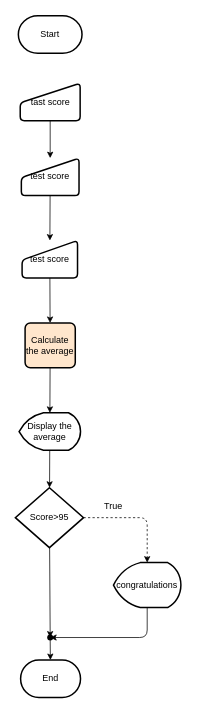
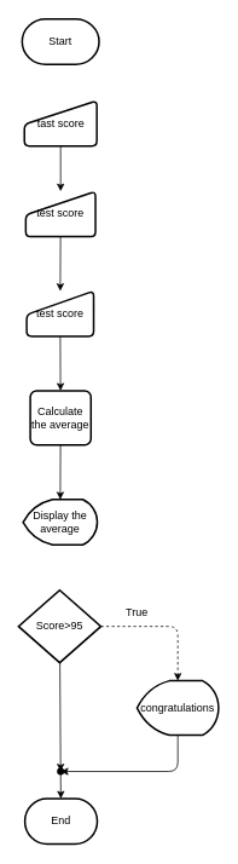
- <mxCell id="10" value="Calculate the average" style="rounded=1;whiteSpace=wrap;html=1;absoluteArcSize=1;arcSize=14;strokeWidth=2;fillColor=#ffe6cc;" vertex="1" parent="1"><mxGeometry x="33" y="430" width="67" height="60" as="geometry" /></mxCell>
+ <mxCell id="10" value="Calculate the average" style="rounded=1;whiteSpace=wrap;html=1;absoluteArcSize=1;arcSize=14;strokeWidth=2;" vertex="1" parent="1"><mxGeometry x="33" y="430" width="67" height="60" as="geometry" /></mxCell>
- <mxCell id="11" value="" style="edgeStyle=none;html=1;" edge="1" parent="1" source="12" target="15"><mxGeometry relative="1" as="geometry" /></mxCell>
